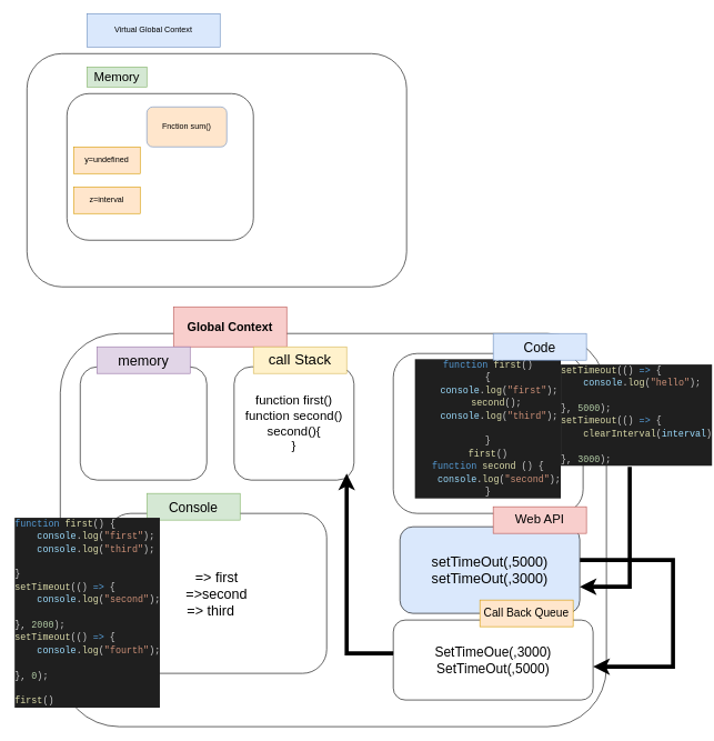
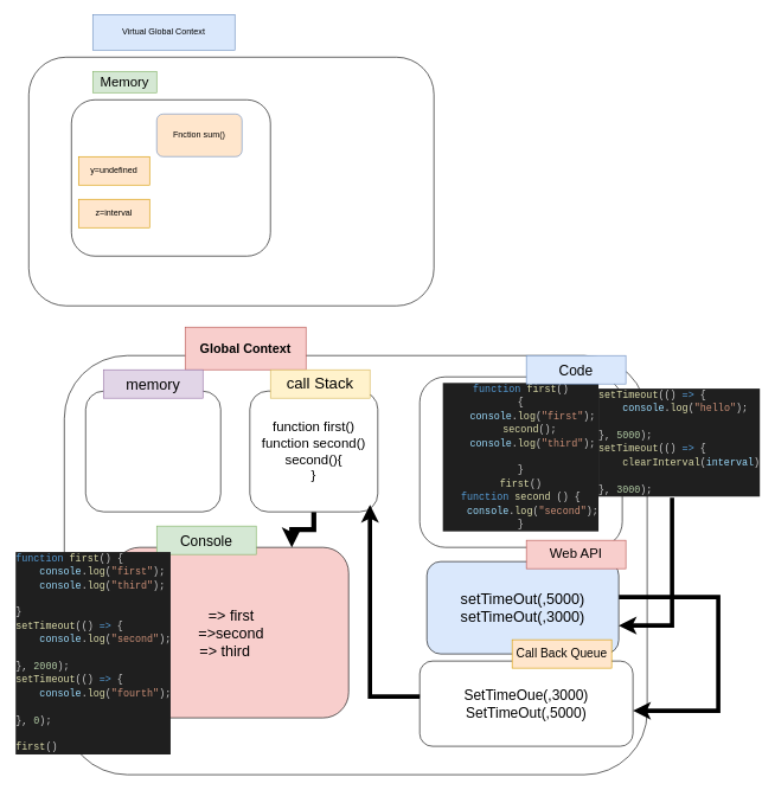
+ <mxCell id="12" style="edgeStyle=orthogonalEdgeStyle;rounded=0;orthogonalLoop=1;jettySize=auto;html=1;strokeWidth=7;" edge="1" parent="1" source="13" target="19"><mxGeometry relative="1" as="geometry"><Array as="points"><mxPoint x="441" y="745" /><mxPoint x="410" y="745" /></Array></mxGeometry></mxCell>
- <mxCell id="19" value="&lt;font style=&quot;font-size: 21px;&quot;&gt;=&amp;gt; first&lt;/font&gt;&lt;div&gt;&lt;font style=&quot;font-size: 21px;&quot;&gt;=&amp;gt;second&lt;/font&gt;&lt;/div&gt;&lt;div&gt;&lt;font style=&quot;font-size: 21px;&quot;&gt;=&amp;gt; third&amp;nbsp; &amp;nbsp;&lt;/font&gt;&lt;/div&gt;" style="rounded=1;whiteSpace=wrap;html=1;" vertex="1" parent="1"><mxGeometry x="160" y="770" width="330" height="240" as="geometry" /></mxCell>
+ <mxCell id="19" value="&lt;font style=&quot;font-size: 21px;&quot;&gt;=&amp;gt; first&lt;/font&gt;&lt;div&gt;&lt;font style=&quot;font-size: 21px;&quot;&gt;=&amp;gt;second&lt;/font&gt;&lt;/div&gt;&lt;div&gt;&lt;font style=&quot;font-size: 21px;&quot;&gt;=&amp;gt; third&amp;nbsp; &amp;nbsp;&lt;/font&gt;&lt;/div&gt;" style="rounded=1;whiteSpace=wrap;html=1;fillColor=#f8cecc;" vertex="1" parent="1"><mxGeometry x="160" y="770" width="330" height="240" as="geometry" /></mxCell>
